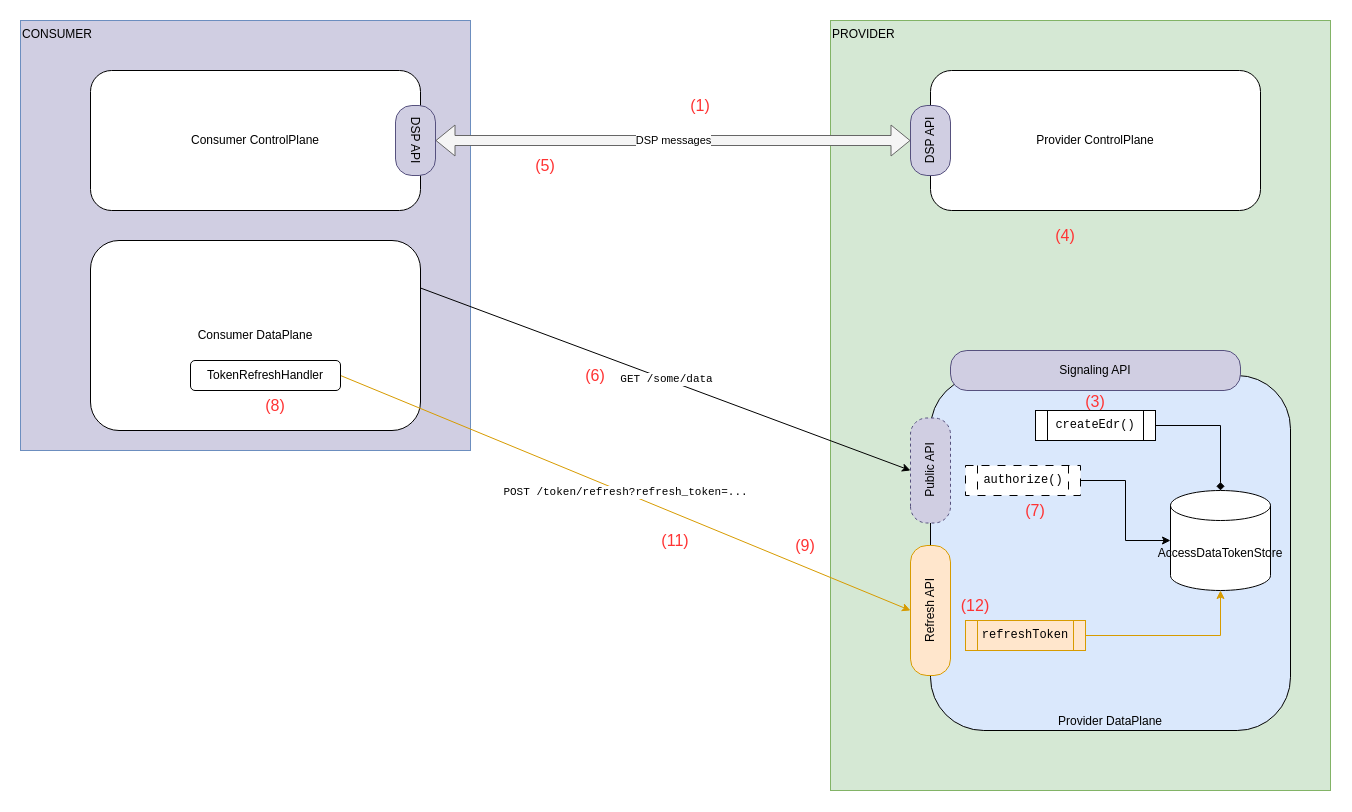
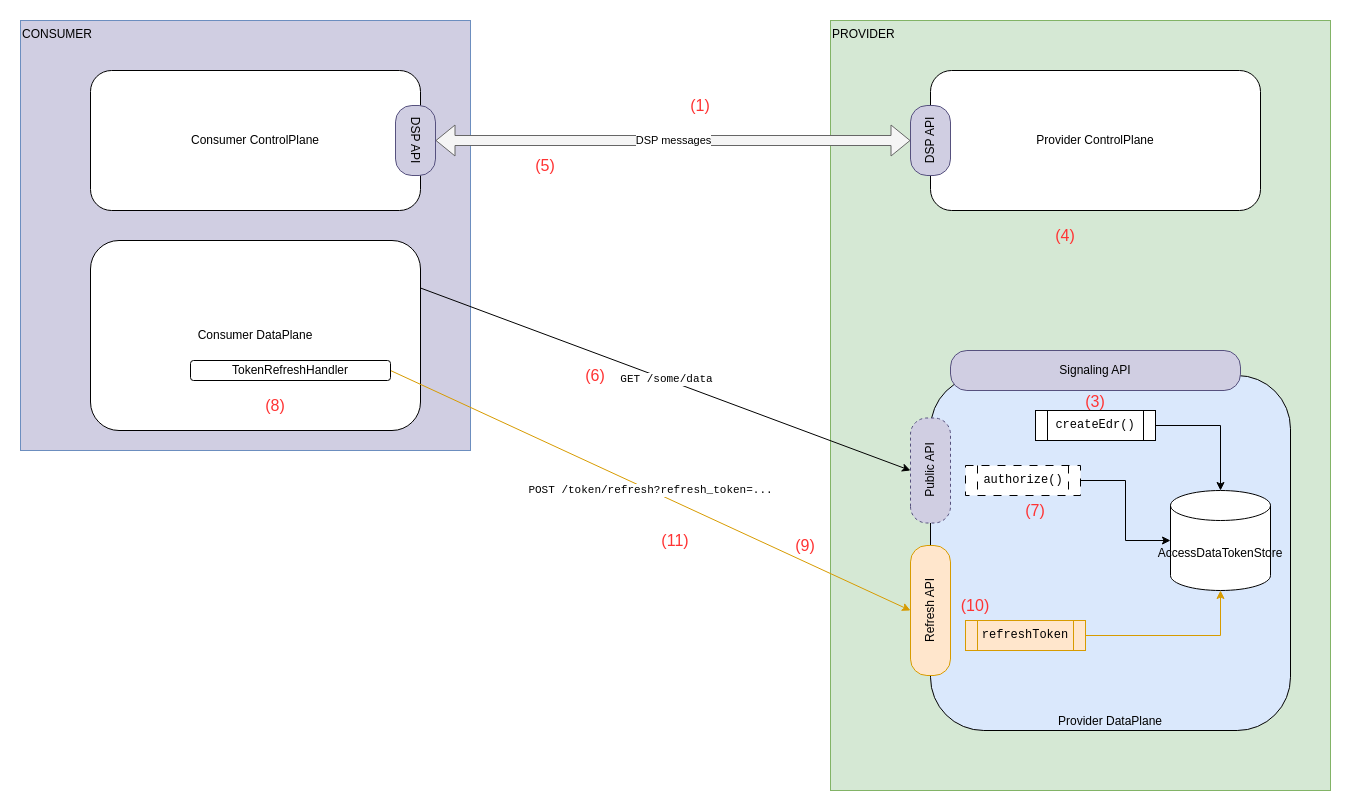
- <mxCell id="33" value="TokenRefreshHandler" style="rounded=1;whiteSpace=wrap;html=1;" vertex="1" parent="1"><mxGeometry x="190" y="360" width="150" height="30" as="geometry" /></mxCell>
+ <mxCell id="33" value="TokenRefreshHandler" style="rounded=1;whiteSpace=wrap;html=1;" vertex="1" parent="1"><mxGeometry x="190" y="360" width="200" height="20" as="geometry" /></mxCell>
- <mxCell id="17" style="edgeStyle=orthogonalEdgeStyle;rounded=0;orthogonalLoop=1;jettySize=auto;html=1;endArrow=diamond;" edge="1" parent="1" source="18" target="23"><mxGeometry relative="1" as="geometry" /></mxCell>
+ <mxCell id="17" style="edgeStyle=orthogonalEdgeStyle;rounded=0;orthogonalLoop=1;jettySize=auto;html=1;" edge="1" parent="1" source="18" target="23"><mxGeometry relative="1" as="geometry" /></mxCell>
- <mxCell id="31" value="(12)" style="text;html=1;align=center;verticalAlign=middle;whiteSpace=wrap;rounded=0;fontSize=16;fontColor=#FF3333;" vertex="1" parent="1"><mxGeometry x="940" y="590" width="70" height="30" as="geometry" /></mxCell>
+ <mxCell id="31" value="(10)" style="text;html=1;align=center;verticalAlign=middle;whiteSpace=wrap;rounded=0;fontSize=16;fontColor=#FF3333;" vertex="1" parent="1"><mxGeometry x="940" y="590" width="70" height="30" as="geometry" /></mxCell>
